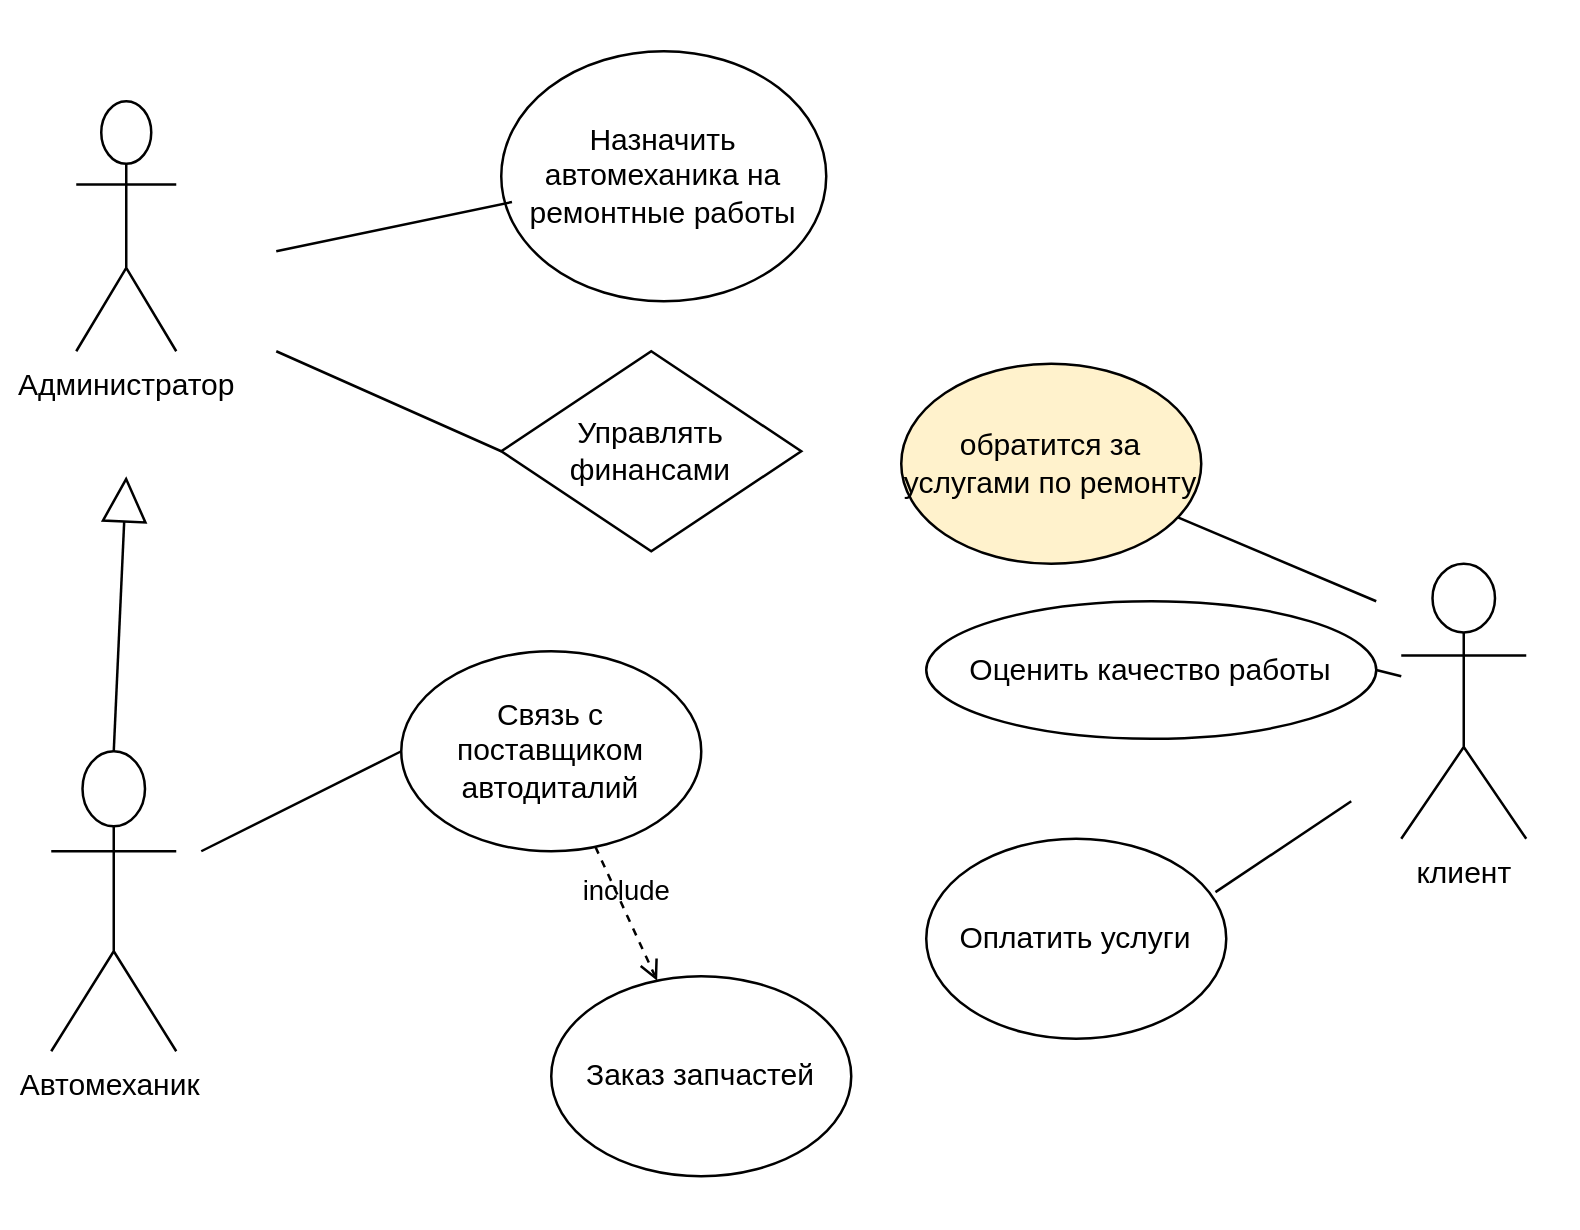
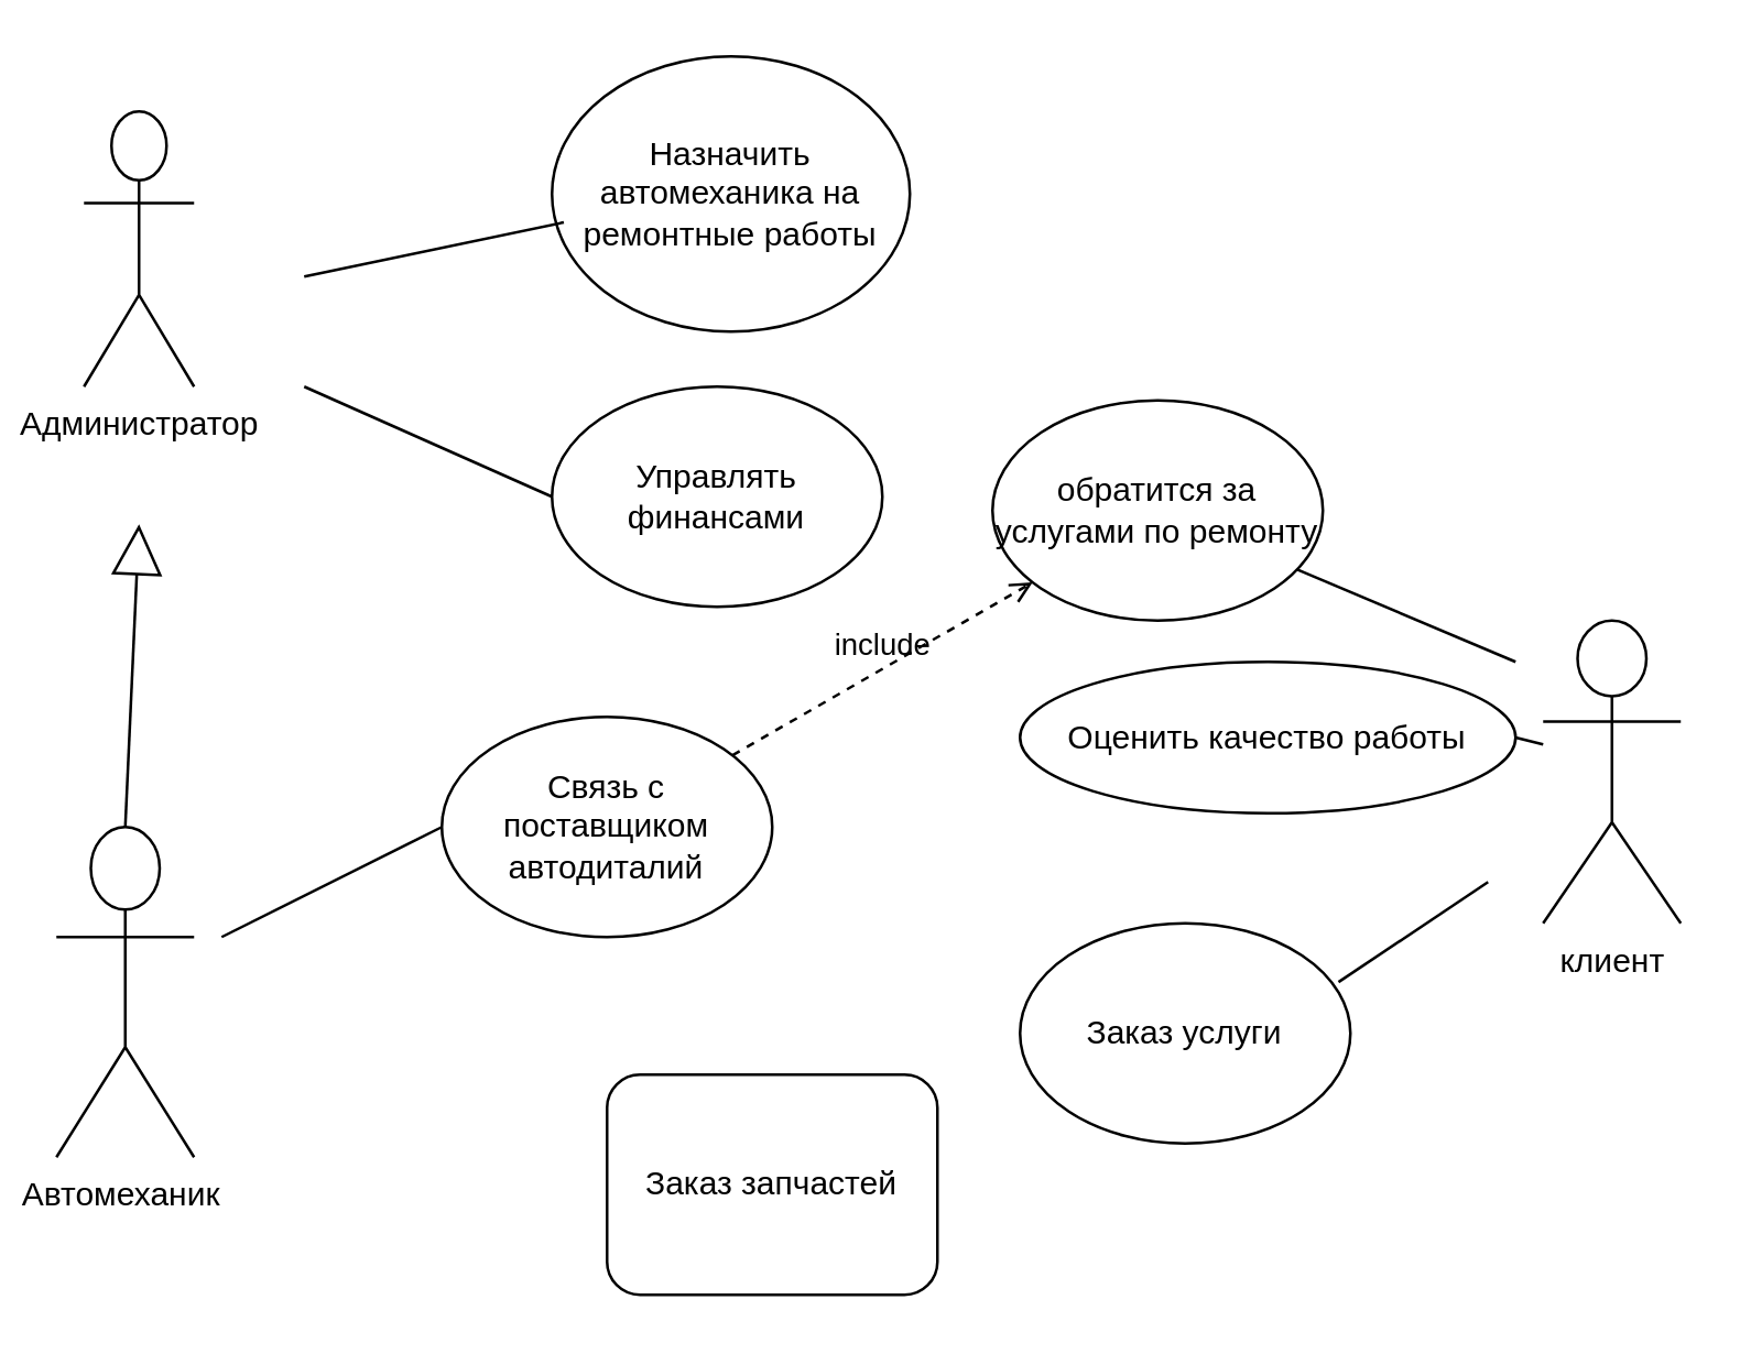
- <mxCell id="7" value="Управлять финансами" style="rhombus;whiteSpace=wrap;html=1;" vertex="1" parent="1"><mxGeometry x="200" y="140" width="120" height="80" as="geometry" /></mxCell>
+ <mxCell id="7" value="Управлять финансами" style="ellipse;whiteSpace=wrap;html=1;" vertex="1" parent="1"><mxGeometry x="200" y="140" width="120" height="80" as="geometry" /></mxCell>
- <mxCell id="14" value="обратится за услугами по ремонту" style="ellipse;whiteSpace=wrap;html=1;fillColor=#fff2cc;" vertex="1" parent="1"><mxGeometry x="360" y="145" width="120" height="80" as="geometry" /></mxCell>
+ <mxCell id="14" value="обратится за услугами по ремонту" style="ellipse;whiteSpace=wrap;html=1;" vertex="1" parent="1"><mxGeometry x="360" y="145" width="120" height="80" as="geometry" /></mxCell>
- <mxCell id="11" value="include" style="html=1;verticalAlign=bottom;labelBackgroundColor=none;endArrow=open;endFill=0;dashed=1;rounded=0;" edge="1" parent="1" source="9" target="12"><mxGeometry x="0.004" width="160" relative="1" as="geometry"><mxPoint x="220" y="390" as="sourcePoint" /><mxPoint x="340" y="350" as="targetPoint" /><mxPoint as="offset" /></mxGeometry></mxCell>
+ <mxCell id="11" value="include" style="html=1;verticalAlign=bottom;labelBackgroundColor=none;endArrow=open;endFill=0;dashed=1;rounded=0;" edge="1" parent="1" source="9" target="14"><mxGeometry x="0.004" width="160" relative="1" as="geometry"><mxPoint x="220" y="390" as="sourcePoint" /><mxPoint x="340" y="350" as="targetPoint" /><mxPoint as="offset" /></mxGeometry></mxCell>
- <mxCell id="18" value="Оплатить услуги" style="ellipse;whiteSpace=wrap;html=1;" vertex="1" parent="1"><mxGeometry x="370" y="335" width="120" height="80" as="geometry" /></mxCell>
+ <mxCell id="18" value="Заказ услуги" style="ellipse;whiteSpace=wrap;html=1;" vertex="1" parent="1"><mxGeometry x="370" y="335" width="120" height="80" as="geometry" /></mxCell>
- <mxCell id="12" value="Заказ запчастей" style="ellipse;whiteSpace=wrap;html=1;" vertex="1" parent="1"><mxGeometry x="220" y="390" width="120" height="80" as="geometry" /></mxCell>
+ <mxCell id="12" value="Заказ запчастей" style="whiteSpace=wrap;html=1;rounded=1;" vertex="1" parent="1"><mxGeometry x="220" y="390" width="120" height="80" as="geometry" /></mxCell>
